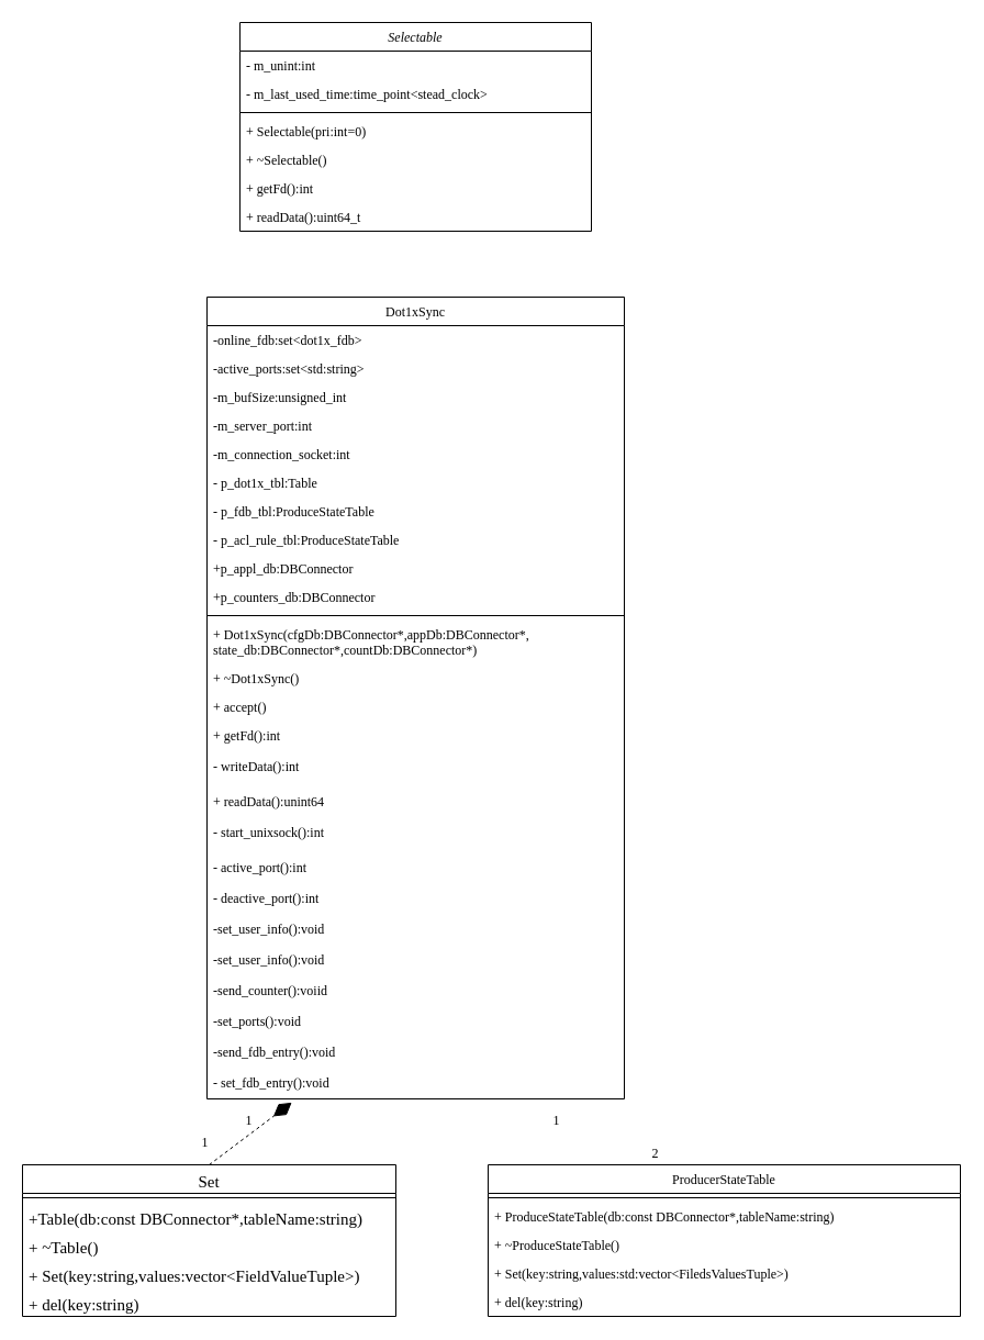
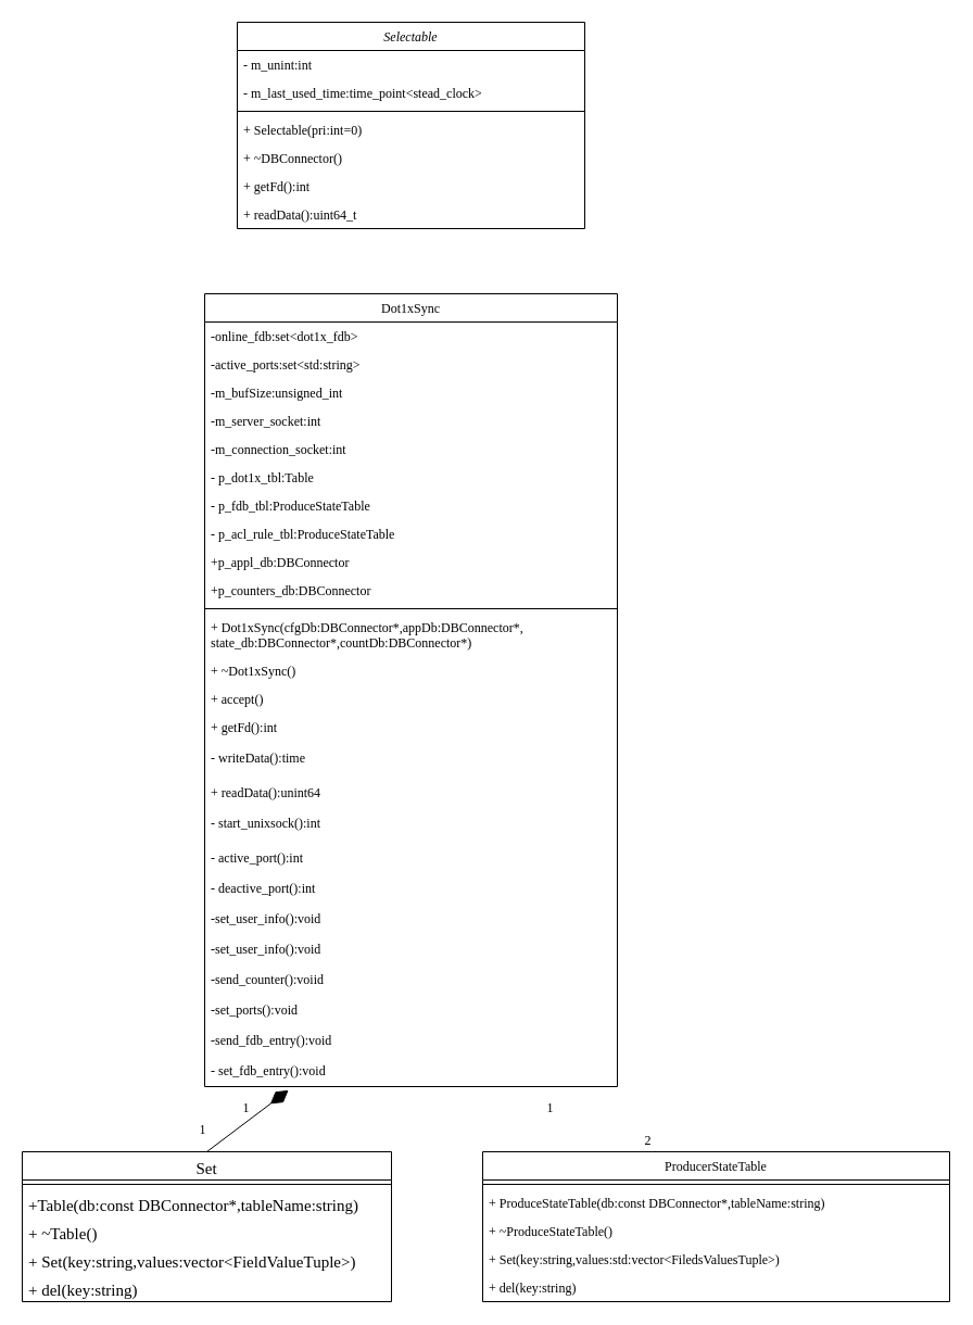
- <mxCell id="7" value="+ ~Selectable()" style="text;align=left;verticalAlign=top;spacingLeft=4;spacingRight=4;overflow=hidden;rotatable=0;points=[[0,0.5],[1,0.5]];portConstraint=eastwest;rounded=0;shadow=0;html=0;fontSize=12;fontFamily=Times New Roman;" parent="2" vertex="1"><mxGeometry y="112" width="320" height="26" as="geometry" /></mxCell>
+ <mxCell id="7" value="+ ~DBConnector()" style="text;align=left;verticalAlign=top;spacingLeft=4;spacingRight=4;overflow=hidden;rotatable=0;points=[[0,0.5],[1,0.5]];portConstraint=eastwest;rounded=0;shadow=0;html=0;fontSize=12;fontFamily=Times New Roman;" parent="2" vertex="1"><mxGeometry y="112" width="320" height="26" as="geometry" /></mxCell>
- <mxCell id="20" value="-m_server_port:int" style="text;align=left;verticalAlign=top;spacingLeft=4;spacingRight=4;overflow=hidden;rotatable=0;points=[[0,0.5],[1,0.5]];portConstraint=eastwest;fontSize=12;fontFamily=Times New Roman;" parent="16" vertex="1"><mxGeometry y="104" width="380" height="26" as="geometry" /></mxCell>
+ <mxCell id="20" value="-m_server_socket:int" style="text;align=left;verticalAlign=top;spacingLeft=4;spacingRight=4;overflow=hidden;rotatable=0;points=[[0,0.5],[1,0.5]];portConstraint=eastwest;fontSize=12;fontFamily=Times New Roman;" parent="16" vertex="1"><mxGeometry y="104" width="380" height="26" as="geometry" /></mxCell>
- <mxCell id="32" value="- writeData():int" style="text;align=left;verticalAlign=top;spacingLeft=4;spacingRight=4;overflow=hidden;rotatable=0;points=[[0,0.5],[1,0.5]];portConstraint=eastwest;rounded=0;shadow=0;html=0;fontSize=12;fontFamily=Times New Roman;" parent="16" vertex="1"><mxGeometry y="414" width="380" height="32" as="geometry" /></mxCell>
+ <mxCell id="32" value="- writeData():time" style="text;align=left;verticalAlign=top;spacingLeft=4;spacingRight=4;overflow=hidden;rotatable=0;points=[[0,0.5],[1,0.5]];portConstraint=eastwest;rounded=0;shadow=0;html=0;fontSize=12;fontFamily=Times New Roman;" parent="16" vertex="1"><mxGeometry y="414" width="380" height="32" as="geometry" /></mxCell>
- <mxCell id="51" value="" style="endArrow=diamondThin;html=1;rounded=0;exitX=0.5;exitY=0;exitDx=0;exitDy=0;endFill=1;fontSize=12;endSize=18;fontFamily=Times New Roman;entryX=0.203;entryY=1.119;entryDx=0;entryDy=0;entryPerimeter=0;dashed=1;" parent="1" source="10" target="42" edge="1"><mxGeometry width="50" height="50" relative="1" as="geometry"><mxPoint x="500" y="1041.08" as="sourcePoint" /><mxPoint x="364" y="1003" as="targetPoint" /></mxGeometry></mxCell>
+ <mxCell id="51" value="" style="endArrow=diamondThin;html=1;rounded=0;exitX=0.5;exitY=0;exitDx=0;exitDy=0;endFill=1;fontSize=12;endSize=18;fontFamily=Times New Roman;entryX=0.203;entryY=1.119;entryDx=0;entryDy=0;entryPerimeter=0;" parent="1" source="10" target="42" edge="1"><mxGeometry width="50" height="50" relative="1" as="geometry"><mxPoint x="500" y="1041.08" as="sourcePoint" /><mxPoint x="364" y="1003" as="targetPoint" /></mxGeometry></mxCell>
